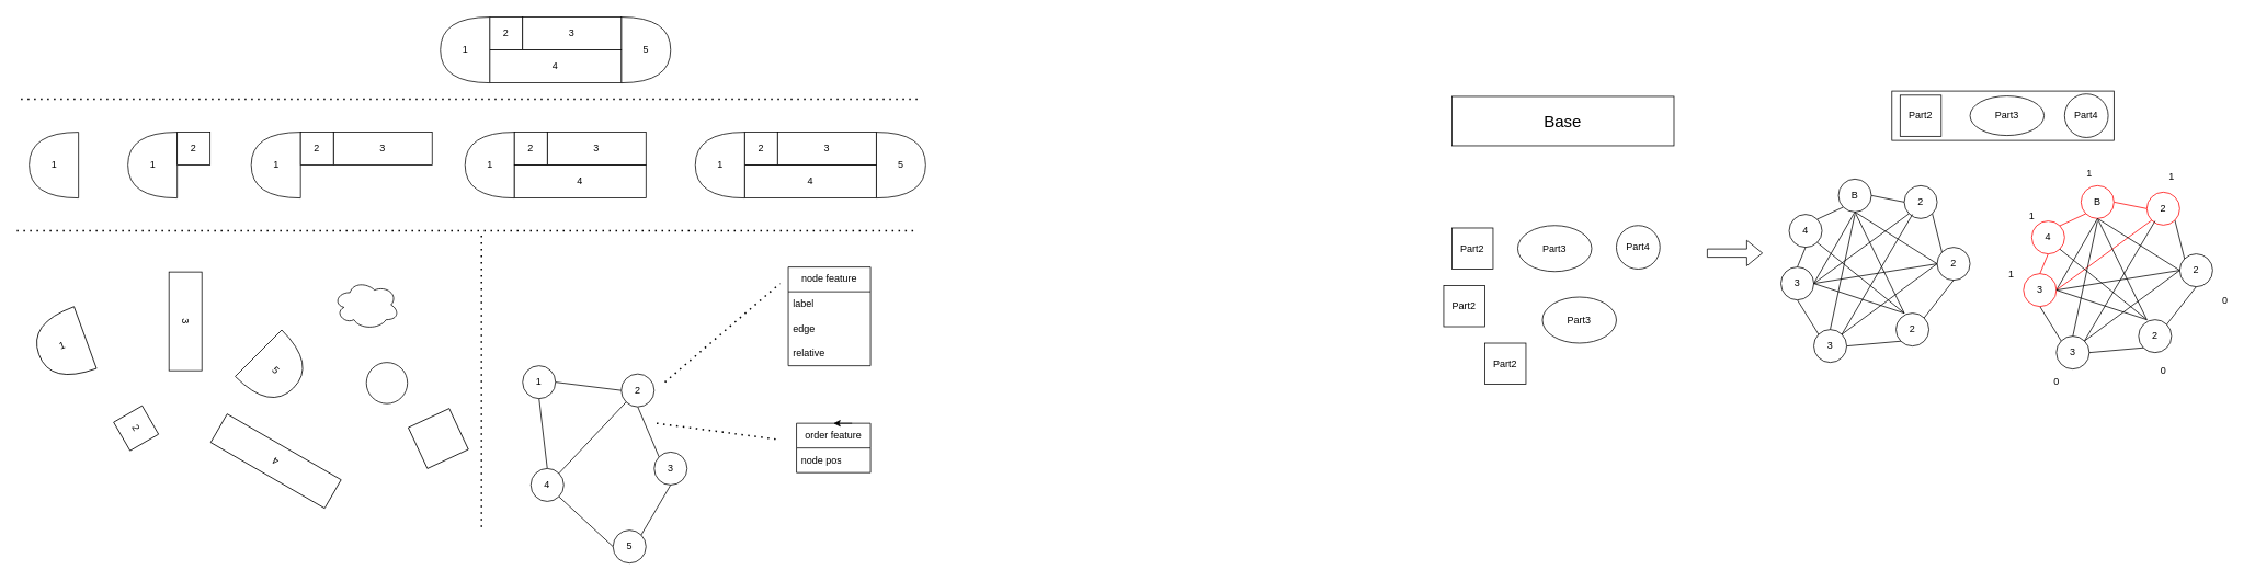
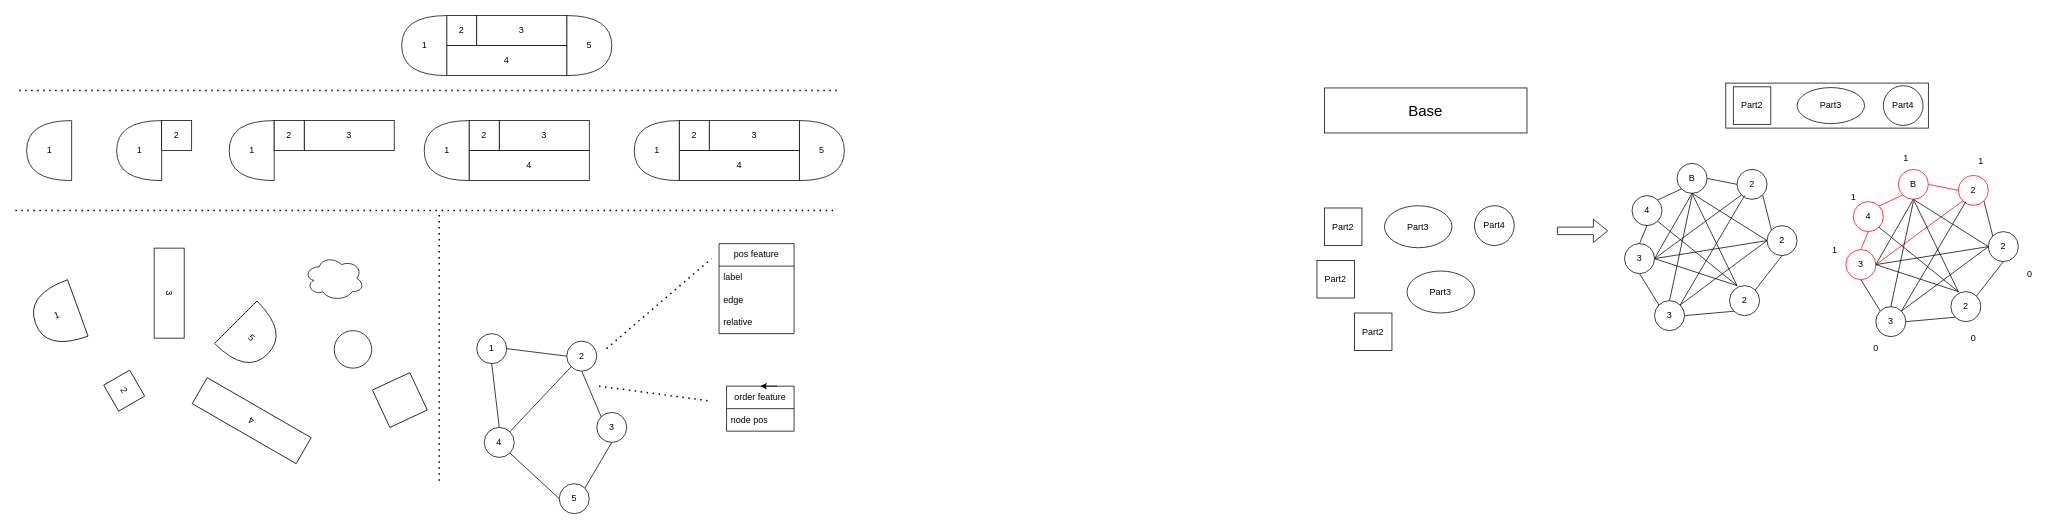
- <mxCell id="55" value="node feature" style="swimlane;fontStyle=0;childLayout=stackLayout;horizontal=1;startSize=30;horizontalStack=0;resizeParent=1;resizeParentMax=0;resizeLast=0;collapsible=1;marginBottom=0;whiteSpace=wrap;html=1;" parent="1" vertex="1"><mxGeometry x="958" y="324" width="100" height="120" as="geometry" /></mxCell>
+ <mxCell id="55" value="pos feature" style="swimlane;fontStyle=0;childLayout=stackLayout;horizontal=1;startSize=30;horizontalStack=0;resizeParent=1;resizeParentMax=0;resizeLast=0;collapsible=1;marginBottom=0;whiteSpace=wrap;html=1;" parent="1" vertex="1"><mxGeometry x="958" y="324" width="100" height="120" as="geometry" /></mxCell>
